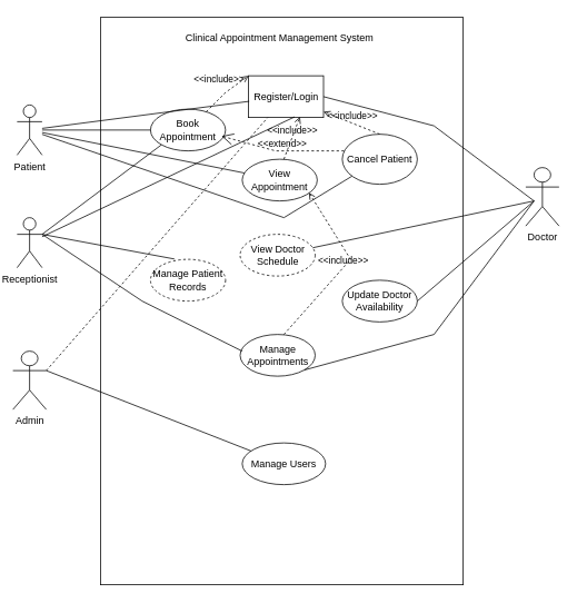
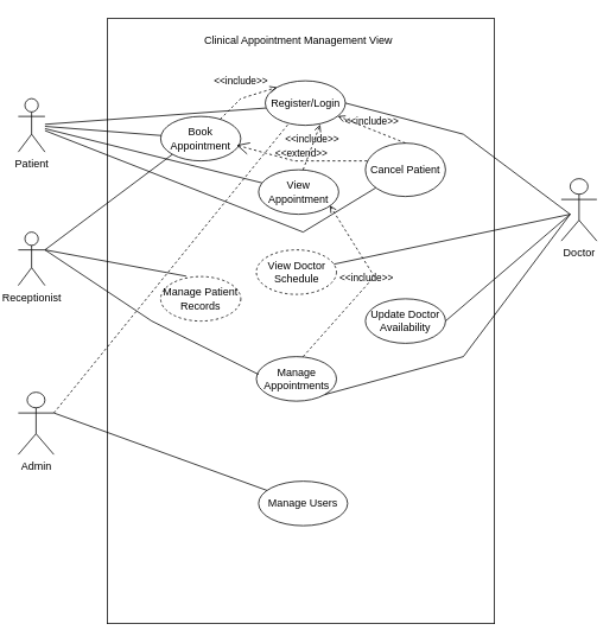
- <mxCell id="14" value="Clinical Appointment Management System" style="text;html=1;align=center;verticalAlign=middle;whiteSpace=wrap;rounded=0;" parent="1" vertex="1"><mxGeometry x="215" y="30" width="240" height="30" as="geometry" /></mxCell>
+ <mxCell id="14" value="Clinical Appointment Management View" style="text;html=1;align=center;verticalAlign=middle;whiteSpace=wrap;rounded=0;" parent="1" vertex="1"><mxGeometry x="215" y="30" width="240" height="30" as="geometry" /></mxCell>
- <mxCell id="6" value="Register/Login" style="whiteSpace=wrap;html=1;rounded=0;" parent="1" vertex="1"><mxGeometry x="297.5" y="90" width="90" height="50" as="geometry" /></mxCell>
+ <mxCell id="6" value="Register/Login" style="ellipse;whiteSpace=wrap;html=1;" parent="1" vertex="1"><mxGeometry x="297.5" y="90" width="90" height="50" as="geometry" /></mxCell>
- <mxCell id="2" value="Patient" style="shape=umlActor;verticalLabelPosition=bottom;verticalAlign=top;html=1;outlineConnect=0;" parent="1" vertex="1"><mxGeometry x="20" y="125" width="30" height="60" as="geometry" /></mxCell>
+ <mxCell id="2" value="Patient" style="shape=umlActor;verticalLabelPosition=bottom;verticalAlign=top;html=1;outlineConnect=0;" parent="1" vertex="1"><mxGeometry x="20" y="110" width="30" height="60" as="geometry" /></mxCell>
- <mxCell id="25" value="" style="endArrow=none;html=1;rounded=0;entryX=0.615;entryY=0.985;entryDx=0;entryDy=0;entryPerimeter=0;" edge="1" parent="1" source="3" target="6"><mxGeometry width="50" height="50" relative="1" as="geometry"><mxPoint x="50" y="310" as="sourcePoint" /><mxPoint x="80" y="270" as="targetPoint" /></mxGeometry></mxCell>
- <mxCell id="4" value="Admin" style="shape=umlActor;verticalLabelPosition=bottom;verticalAlign=top;html=1;outlineConnect=0;" parent="1" vertex="1"><mxGeometry x="15" y="420" width="40" height="70" as="geometry" /></mxCell>
+ <mxCell id="4" value="Admin" style="shape=umlActor;verticalLabelPosition=bottom;verticalAlign=top;html=1;outlineConnect=0;" parent="1" vertex="1"><mxGeometry x="20" y="440" width="40" height="70" as="geometry" /></mxCell>
- <mxCell id="16" value="Manage Users" style="ellipse;whiteSpace=wrap;html=1;" vertex="1" parent="1"><mxGeometry x="290" y="530" width="100" height="50" as="geometry" /></mxCell>
+ <mxCell id="16" value="Manage Users" style="ellipse;whiteSpace=wrap;html=1;" vertex="1" parent="1"><mxGeometry x="290" y="540" width="100" height="50" as="geometry" /></mxCell>
